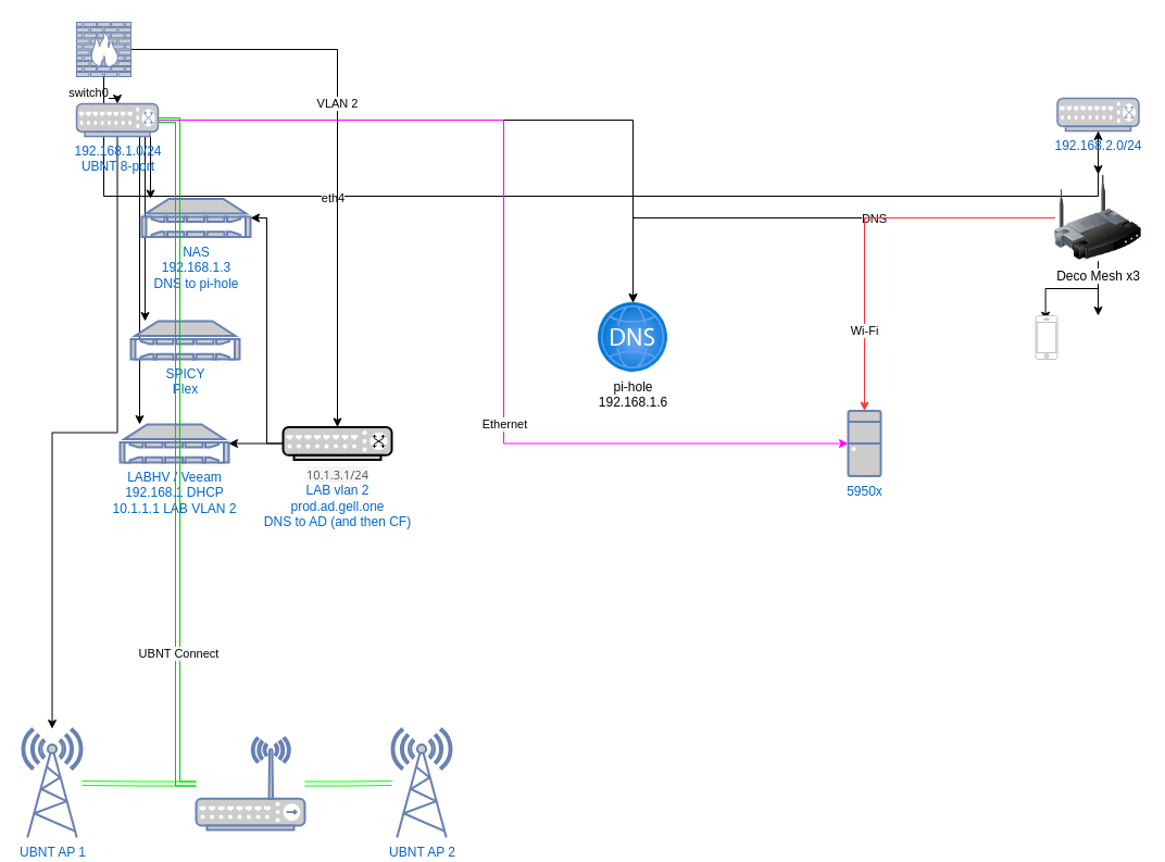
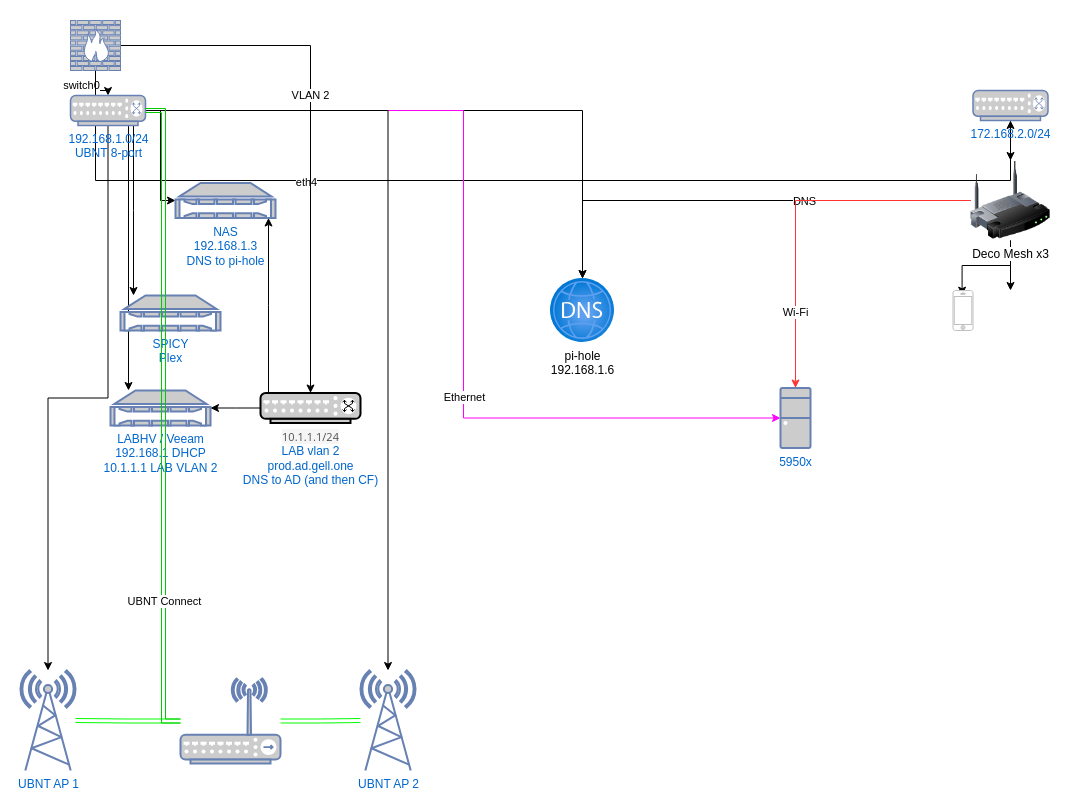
- <mxCell id="19" value="192.168.2.0/24" style="fontColor=#0066CC;verticalAlign=top;verticalLabelPosition=bottom;labelPosition=center;align=center;html=1;outlineConnect=0;fillColor=#CCCCCC;strokeColor=#6881B3;gradientColor=none;gradientDirection=north;strokeWidth=2;shape=mxgraph.networks.switch;" vertex="1" parent="1"><mxGeometry x="972.5" y="90" width="75" height="30" as="geometry" /></mxCell>
+ <mxCell id="19" value="172.168.2.0/24" style="fontColor=#0066CC;verticalAlign=top;verticalLabelPosition=bottom;labelPosition=center;align=center;html=1;outlineConnect=0;fillColor=#CCCCCC;strokeColor=#6881B3;gradientColor=none;gradientDirection=north;strokeWidth=2;shape=mxgraph.networks.switch;" vertex="1" parent="1"><mxGeometry x="972.5" y="90" width="75" height="30" as="geometry" /></mxCell>
- <mxCell id="29" value="NAS&lt;br&gt;192.168.1.3&lt;br&gt;DNS to pi-hole" style="fontColor=#0066CC;verticalAlign=top;verticalLabelPosition=bottom;labelPosition=center;align=center;html=1;outlineConnect=0;fillColor=#CCCCCC;strokeColor=#6881B3;gradientColor=none;gradientDirection=north;strokeWidth=2;shape=mxgraph.networks.nas_filer;" vertex="1" parent="1"><mxGeometry x="130" y="182.5" width="100" height="35" as="geometry" /></mxCell>
+ <mxCell id="29" value="NAS&lt;br&gt;192.168.1.3&lt;br&gt;DNS to pi-hole" style="fontColor=#0066CC;verticalAlign=top;verticalLabelPosition=bottom;labelPosition=center;align=center;html=1;outlineConnect=0;fillColor=#CCCCCC;strokeColor=#6881B3;gradientColor=none;gradientDirection=north;strokeWidth=2;shape=mxgraph.networks.nas_filer;" vertex="1" parent="1"><mxGeometry x="175" y="182.5" width="100" height="35" as="geometry" /></mxCell>
+ <mxCell id="16" style="edgeStyle=orthogonalEdgeStyle;rounded=0;orthogonalLoop=1;jettySize=auto;html=1;strokeColor=#000000;fillColor=#FF6666;elbow=vertical;" edge="1" parent="1" source="17" target="38"><mxGeometry relative="1" as="geometry" /></mxCell>
- <mxCell id="36" value="5950x" style="fontColor=#0066CC;verticalAlign=top;verticalLabelPosition=bottom;labelPosition=center;align=center;html=1;outlineConnect=0;fillColor=#CCCCCC;strokeColor=#6881B3;gradientColor=none;gradientDirection=north;strokeWidth=2;shape=mxgraph.networks.desktop_pc;" vertex="1" parent="1"><mxGeometry x="780" y="377.5" width="30" height="60" as="geometry" /></mxCell>
+ <mxCell id="36" value="5950x" style="fontColor=#0066CC;verticalAlign=top;verticalLabelPosition=bottom;labelPosition=center;align=center;html=1;outlineConnect=0;fillColor=#CCCCCC;strokeColor=#6881B3;gradientColor=none;gradientDirection=north;strokeWidth=2;shape=mxgraph.networks.desktop_pc;" vertex="1" parent="1"><mxGeometry x="780" y="387.5" width="30" height="60" as="geometry" /></mxCell>
- <mxCell id="35" value="&lt;span style=&quot;color: rgb(79, 79, 79); font-family: &amp;quot;Open Sans&amp;quot;, sans-serif; font-size: 11px; text-align: start; background-color: rgb(245, 245, 245);&quot;&gt;10.1.3.1/24&lt;/span&gt;&lt;br&gt;LAB vlan 2&lt;br&gt;prod.ad.gell.one&lt;br&gt;DNS to AD (and then CF)" style="fontColor=#0066CC;verticalAlign=top;verticalLabelPosition=bottom;labelPosition=center;align=center;html=1;outlineConnect=0;fillColor=#CCCCCC;strokeColor=#000000;gradientColor=none;gradientDirection=north;strokeWidth=2;shape=mxgraph.networks.switch;" vertex="1" parent="1"><mxGeometry x="260" y="392.5" width="100" height="30" as="geometry" /></mxCell>
+ <mxCell id="35" value="&lt;span style=&quot;color: rgb(79, 79, 79); font-family: &amp;quot;Open Sans&amp;quot;, sans-serif; font-size: 11px; text-align: start; background-color: rgb(245, 245, 245);&quot;&gt;10.1.1.1/24&lt;/span&gt;&lt;br&gt;LAB vlan 2&lt;br&gt;prod.ad.gell.one&lt;br&gt;DNS to AD (and then CF)" style="fontColor=#0066CC;verticalAlign=top;verticalLabelPosition=bottom;labelPosition=center;align=center;html=1;outlineConnect=0;fillColor=#CCCCCC;strokeColor=#000000;gradientColor=none;gradientDirection=north;strokeWidth=2;shape=mxgraph.networks.switch;" vertex="1" parent="1"><mxGeometry x="260" y="392.5" width="100" height="30" as="geometry" /></mxCell>
